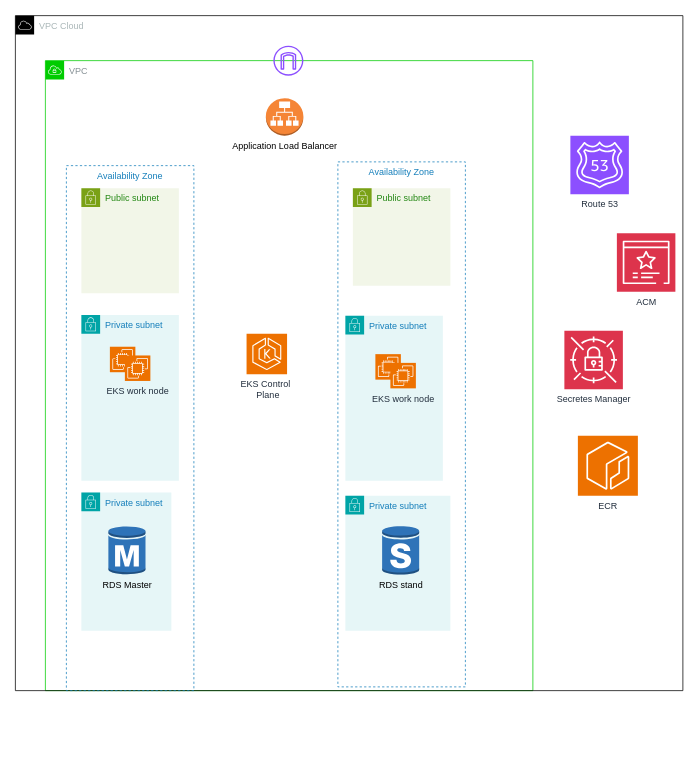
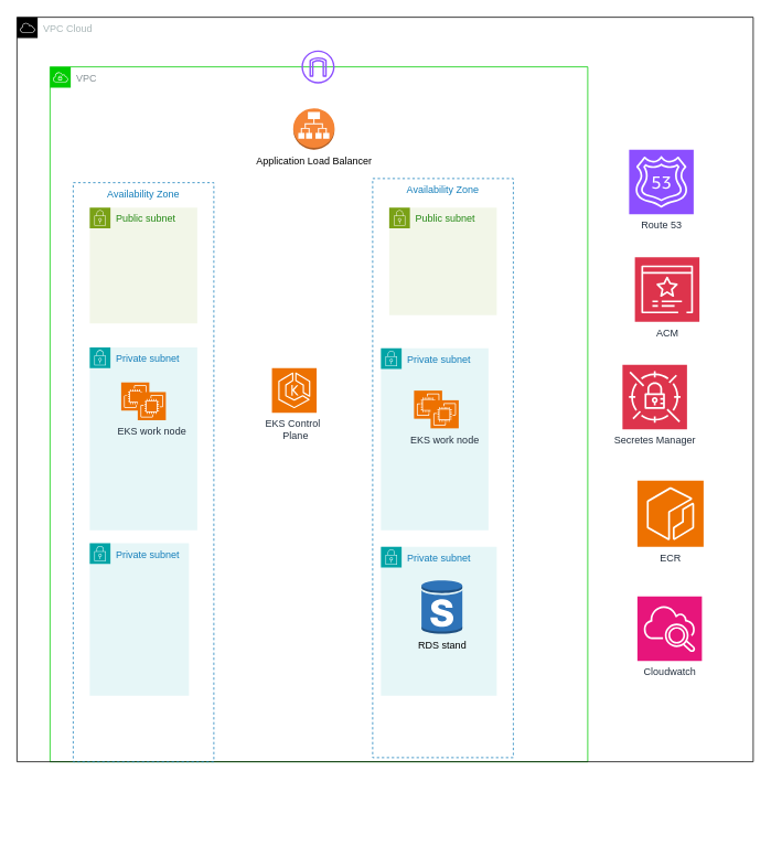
- <mxCell id="22" value="ACM&lt;div&gt;&lt;br&gt;&lt;/div&gt;" style="sketch=0;points=[[0,0,0],[0.25,0,0],[0.5,0,0],[0.75,0,0],[1,0,0],[0,1,0],[0.25,1,0],[0.5,1,0],[0.75,1,0],[1,1,0],[0,0.25,0],[0,0.5,0],[0,0.75,0],[1,0.25,0],[1,0.5,0],[1,0.75,0]];outlineConnect=0;fontColor=#232F3E;fillColor=#DD344C;strokeColor=#ffffff;dashed=0;verticalLabelPosition=bottom;verticalAlign=top;align=center;html=1;fontSize=12;fontStyle=0;aspect=fixed;shape=mxgraph.aws4.resourceIcon;resIcon=mxgraph.aws4.certificate_manager_3;" parent="1" vertex="1"><mxGeometry x="822" y="310" width="78" height="78" as="geometry" /></mxCell>
+ <mxCell id="22" value="ACM&lt;div&gt;&lt;br&gt;&lt;/div&gt;" style="sketch=0;points=[[0,0,0],[0.25,0,0],[0.5,0,0],[0.75,0,0],[1,0,0],[0,1,0],[0.25,1,0],[0.5,1,0],[0.75,1,0],[1,1,0],[0,0.25,0],[0,0.5,0],[0,0.75,0],[1,0.25,0],[1,0.5,0],[1,0.75,0]];outlineConnect=0;fontColor=#232F3E;fillColor=#DD344C;strokeColor=#ffffff;dashed=0;verticalLabelPosition=bottom;verticalAlign=top;align=center;html=1;fontSize=12;fontStyle=0;aspect=fixed;shape=mxgraph.aws4.resourceIcon;resIcon=mxgraph.aws4.certificate_manager_3;" parent="1" vertex="1"><mxGeometry x="767" y="310" width="78" height="78" as="geometry" /></mxCell>
- <mxCell id="12" value="RDS Master" style="outlineConnect=0;dashed=0;verticalLabelPosition=bottom;verticalAlign=top;align=center;html=1;shape=mxgraph.aws3.rds_db_instance;fillColor=#2E73B8;gradientColor=none;" vertex="1" parent="11"><mxGeometry x="36" y="44.21" width="49.5" height="66" as="geometry" /></mxCell>
+ <mxCell id="24" value="Cloudwatch&lt;div&gt;&lt;br&gt;&lt;/div&gt;" style="sketch=0;points=[[0,0,0],[0.25,0,0],[0.5,0,0],[0.75,0,0],[1,0,0],[0,1,0],[0.25,1,0],[0.5,1,0],[0.75,1,0],[1,1,0],[0,0.25,0],[0,0.5,0],[0,0.75,0],[1,0.25,0],[1,0.5,0],[1,0.75,0]];points=[[0,0,0],[0.25,0,0],[0.5,0,0],[0.75,0,0],[1,0,0],[0,1,0],[0.25,1,0],[0.5,1,0],[0.75,1,0],[1,1,0],[0,0.25,0],[0,0.5,0],[0,0.75,0],[1,0.25,0],[1,0.5,0],[1,0.75,0]];outlineConnect=0;fontColor=#232F3E;fillColor=#E7157B;strokeColor=#ffffff;dashed=0;verticalLabelPosition=bottom;verticalAlign=top;align=center;html=1;fontSize=12;fontStyle=0;aspect=fixed;shape=mxgraph.aws4.resourceIcon;resIcon=mxgraph.aws4.cloudwatch_2;" parent="1" vertex="1"><mxGeometry x="770" y="720" width="78" height="78" as="geometry" /></mxCell>
